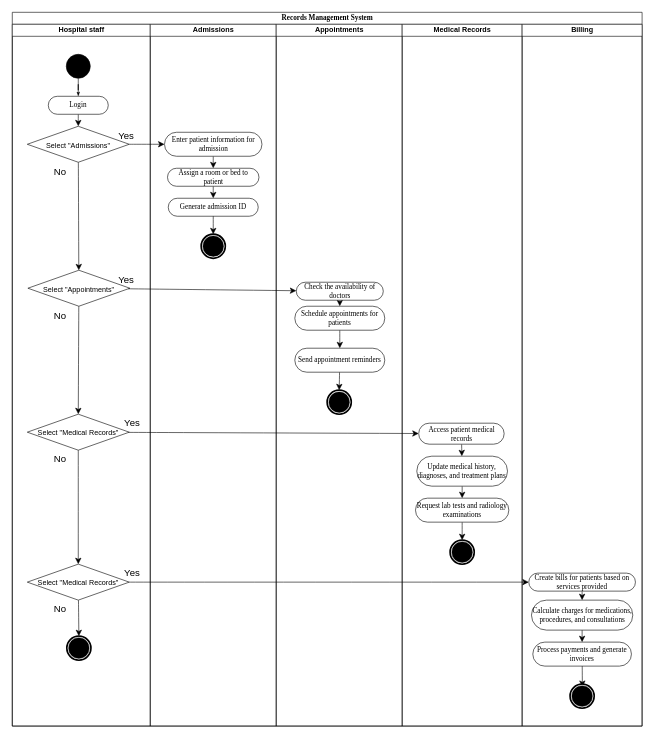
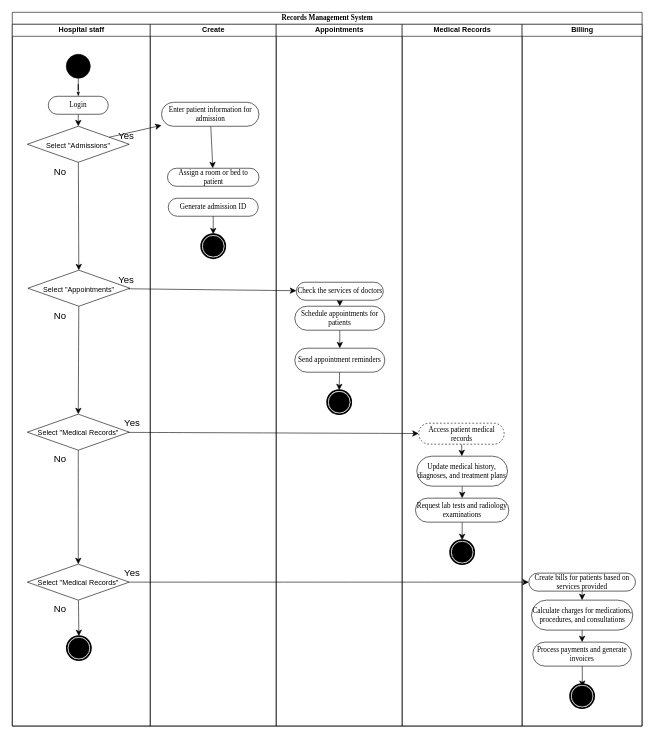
- <mxCell id="26" value="Admissions" style="swimlane;html=1;startSize=20;" parent="2" vertex="1"><mxGeometry x="230" y="20" width="210" height="1170" as="geometry" /></mxCell>
+ <mxCell id="26" value="Create" style="swimlane;html=1;startSize=20;" parent="2" vertex="1"><mxGeometry x="230" y="20" width="210" height="1170" as="geometry" /></mxCell>
- <mxCell id="28" value="Enter patient information for admission" style="rounded=1;whiteSpace=wrap;html=1;shadow=0;comic=0;labelBackgroundColor=none;strokeWidth=1;fontFamily=Verdana;fontSize=12;align=center;arcSize=50;" vertex="1" parent="26"><mxGeometry x="23.75" y="180" width="162.5" height="40" as="geometry" /></mxCell>
+ <mxCell id="28" value="Enter patient information for admission" style="rounded=1;whiteSpace=wrap;html=1;shadow=0;comic=0;labelBackgroundColor=none;strokeWidth=1;fontFamily=Verdana;fontSize=12;align=center;arcSize=50;" vertex="1" parent="26"><mxGeometry x="18.75" y="130" width="162.5" height="40" as="geometry" /></mxCell>
- <mxCell id="29" style="edgeStyle=none;curved=1;rounded=0;orthogonalLoop=1;jettySize=auto;html=1;fontSize=12;startSize=8;endSize=8;" edge="1" parent="26" source="30" target="31"><mxGeometry relative="1" as="geometry" /></mxCell>
- <mxCell id="36" value="Check the availability of doctors" style="rounded=1;whiteSpace=wrap;html=1;shadow=0;comic=0;labelBackgroundColor=none;strokeWidth=1;fontFamily=Verdana;fontSize=12;align=center;arcSize=50;" vertex="1" parent="34"><mxGeometry x="33.5" y="430" width="145" height="30" as="geometry" /></mxCell>
+ <mxCell id="36" value="Check the services of doctors" style="rounded=1;whiteSpace=wrap;html=1;shadow=0;comic=0;labelBackgroundColor=none;strokeWidth=1;fontFamily=Verdana;fontSize=12;align=center;arcSize=50;" vertex="1" parent="34"><mxGeometry x="33.5" y="430" width="145" height="30" as="geometry" /></mxCell>
- <mxCell id="45" value="Access patient medical records" style="rounded=1;whiteSpace=wrap;html=1;shadow=0;comic=0;labelBackgroundColor=none;strokeWidth=1;fontFamily=Verdana;fontSize=12;align=center;arcSize=50;" vertex="1" parent="43"><mxGeometry x="27.5" y="665" width="142.5" height="35" as="geometry" /></mxCell>
+ <mxCell id="45" value="Access patient medical records" style="rounded=1;whiteSpace=wrap;html=1;shadow=0;comic=0;labelBackgroundColor=none;strokeWidth=1;fontFamily=Verdana;fontSize=12;align=center;arcSize=50;dashed=1;" vertex="1" parent="43"><mxGeometry x="27.5" y="665" width="142.5" height="35" as="geometry" /></mxCell>
